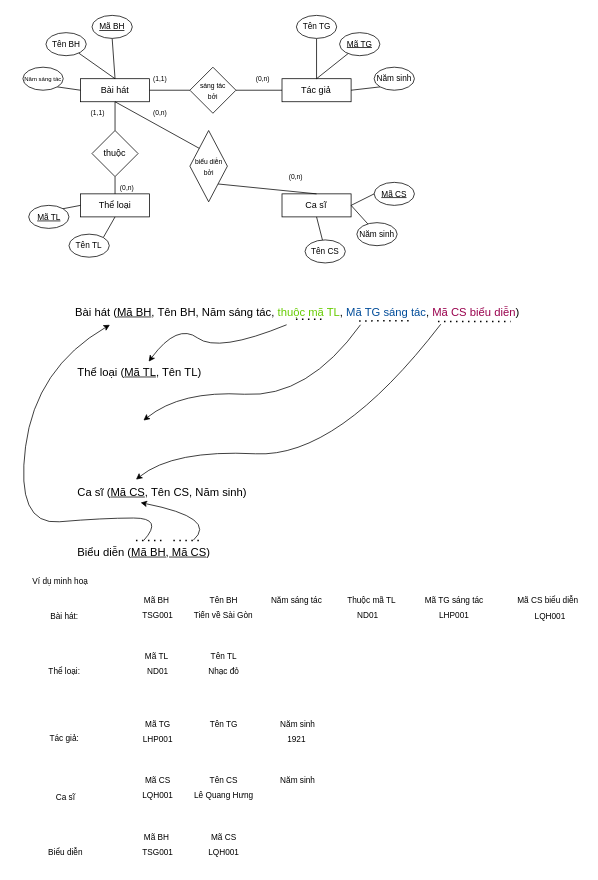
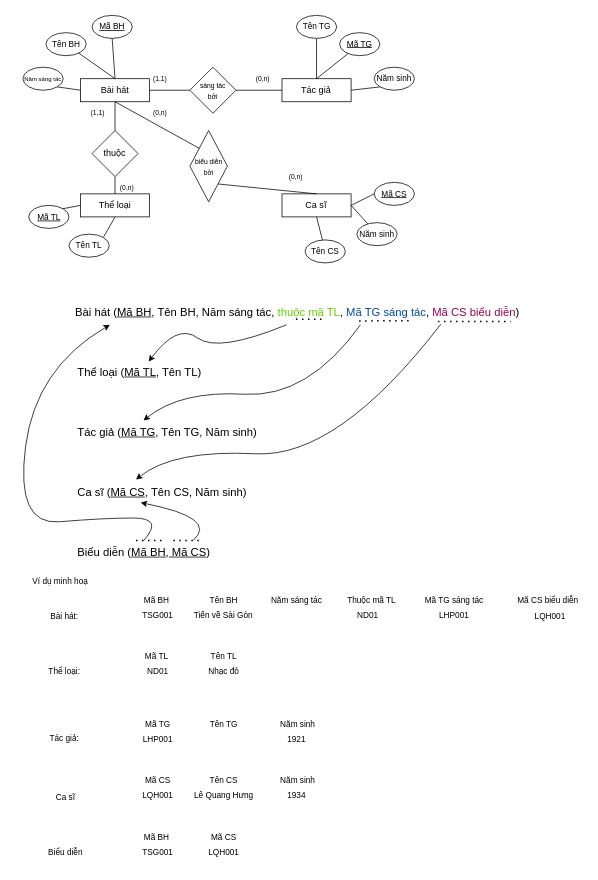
+ <mxCell id="7" value="Tác giả (&lt;u&gt;Mã TG&lt;/u&gt;, Tên TG, Năm sinh)" style="text;html=1;strokeColor=none;fillColor=none;align=left;verticalAlign=middle;whiteSpace=wrap;rounded=0;fontFamily=Helvetica;fontSize=15;fontColor=default;" vertex="1" parent="2"><mxGeometry x="80.96" y="160" width="488.288" height="30" as="geometry" /></mxCell>
+ <mxCell id="90" value="1934" style="text;html=1;strokeColor=none;fillColor=none;align=center;verticalAlign=middle;whiteSpace=wrap;rounded=0;fontFamily=Helvetica;fontSize=11;fontColor=#000000;" vertex="1" parent="60"><mxGeometry x="320" y="290" width="90" height="20" as="geometry" /></mxCell>
